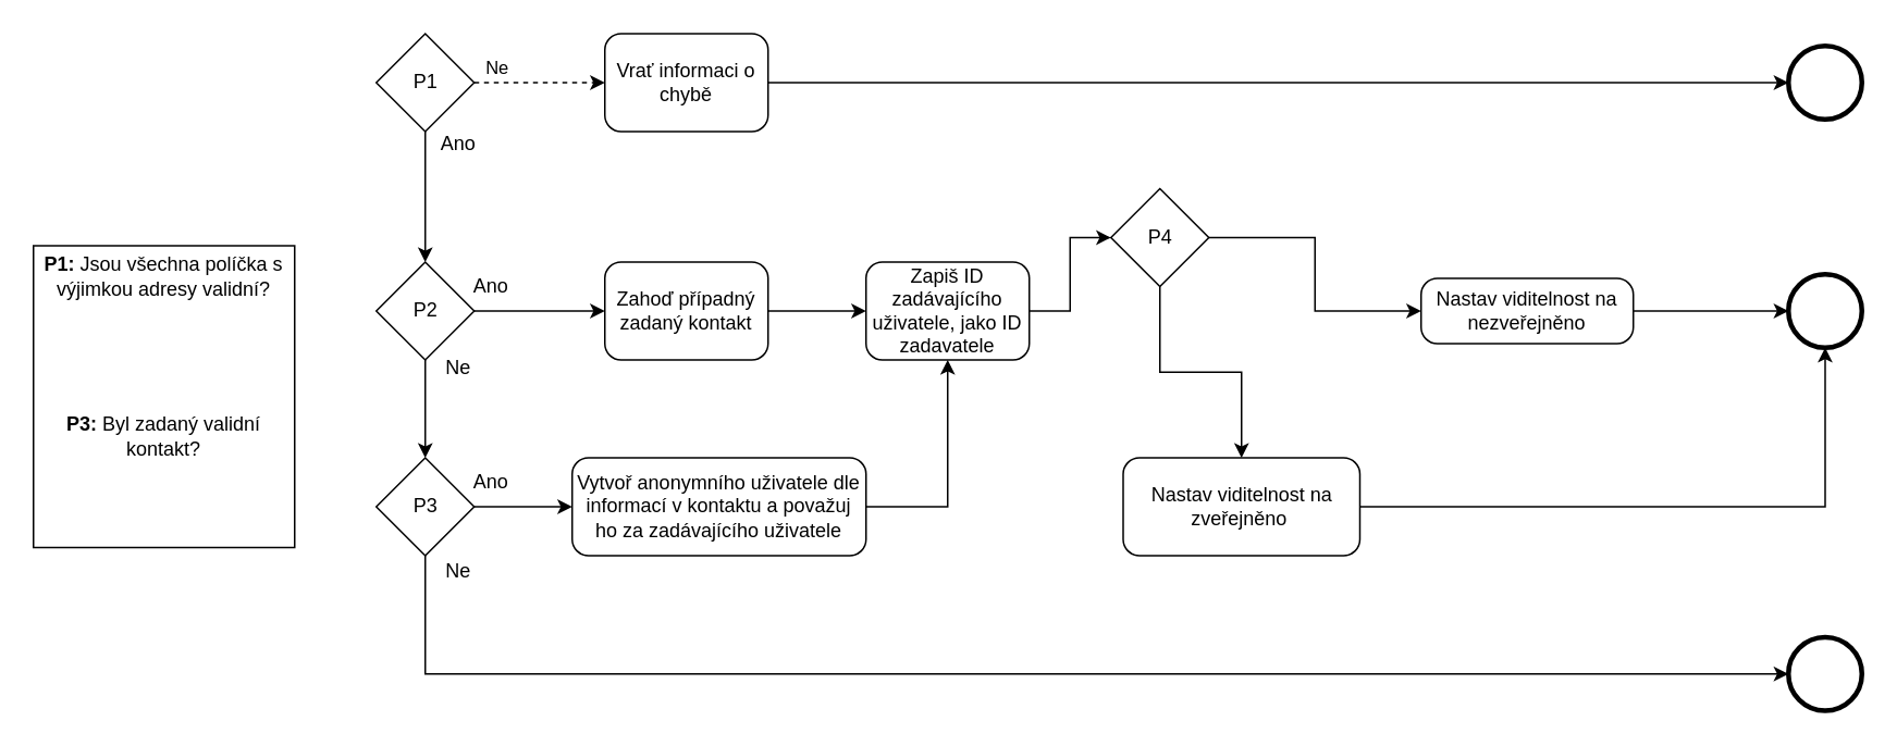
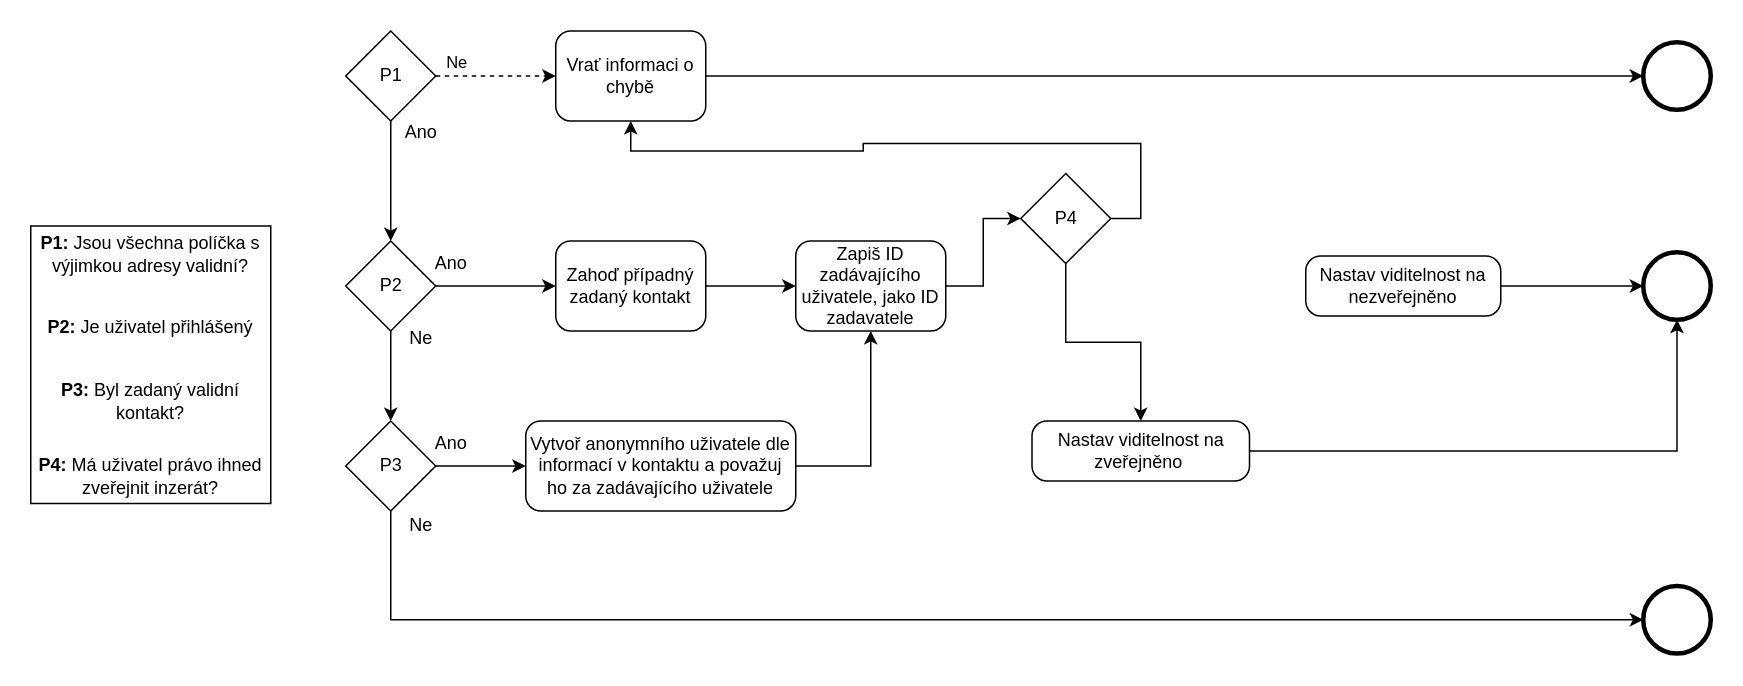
- <mxCell id="26" style="edgeStyle=orthogonalEdgeStyle;rounded=0;orthogonalLoop=1;jettySize=auto;html=1;exitX=1;exitY=0.5;exitDx=0;exitDy=0;exitPerimeter=0;entryX=0;entryY=0.5;entryDx=0;entryDy=0;entryPerimeter=0;" parent="1" source="27" target="33" edge="1"><mxGeometry relative="1" as="geometry" /></mxCell>
+ <mxCell id="26" style="edgeStyle=orthogonalEdgeStyle;rounded=0;orthogonalLoop=1;jettySize=auto;html=1;exitX=1;exitY=0.5;exitDx=0;exitDy=0;exitPerimeter=0;" parent="1" source="27" target="8" edge="1"><mxGeometry relative="1" as="geometry" /></mxCell>
+ <mxCell id="36" value="&lt;b&gt;P2:&lt;/b&gt; Je uživatel přihlášený" style="text;html=1;strokeColor=none;fillColor=none;align=center;verticalAlign=middle;whiteSpace=wrap;rounded=0;perimeterSpacing=1;spacingTop=4;spacingBottom=4;" parent="34" vertex="1"><mxGeometry y="49.333" width="160" height="37" as="geometry" /></mxCell>
- <mxCell id="31" value="Nastav viditelnost na zveřejněno&amp;nbsp;" style="points=[[0.25,0,0],[0.5,0,0],[0.75,0,0],[1,0.25,0],[1,0.5,0],[1,0.75,0],[0.75,1,0],[0.5,1,0],[0.25,1,0],[0,0.75,0],[0,0.5,0],[0,0.25,0]];shape=mxgraph.bpmn.task;whiteSpace=wrap;rectStyle=rounded;size=10;html=1;taskMarker=abstract;" parent="1" vertex="1"><mxGeometry x="687.5" y="280" width="145" height="60" as="geometry" /></mxCell>
+ <mxCell id="31" value="Nastav viditelnost na zveřejněno&amp;nbsp;" style="points=[[0.25,0,0],[0.5,0,0],[0.75,0,0],[1,0.25,0],[1,0.5,0],[1,0.75,0],[0.75,1,0],[0.5,1,0],[0.25,1,0],[0,0.75,0],[0,0.5,0],[0,0.25,0]];shape=mxgraph.bpmn.task;whiteSpace=wrap;rectStyle=rounded;size=10;html=1;taskMarker=abstract;" parent="1" vertex="1"><mxGeometry x="687.5" y="280" width="145" height="40" as="geometry" /></mxCell>
+ <mxCell id="38" value="&lt;b&gt;P4:&lt;/b&gt;&amp;nbsp;Má uživatel právo ihned zveřejnit inzerát?" style="text;html=1;strokeColor=none;fillColor=none;align=center;verticalAlign=middle;whiteSpace=wrap;rounded=0;perimeterSpacing=1;spacingTop=4;spacingBottom=4;" parent="34" vertex="1"><mxGeometry y="148" width="160" height="37" as="geometry" /></mxCell>
